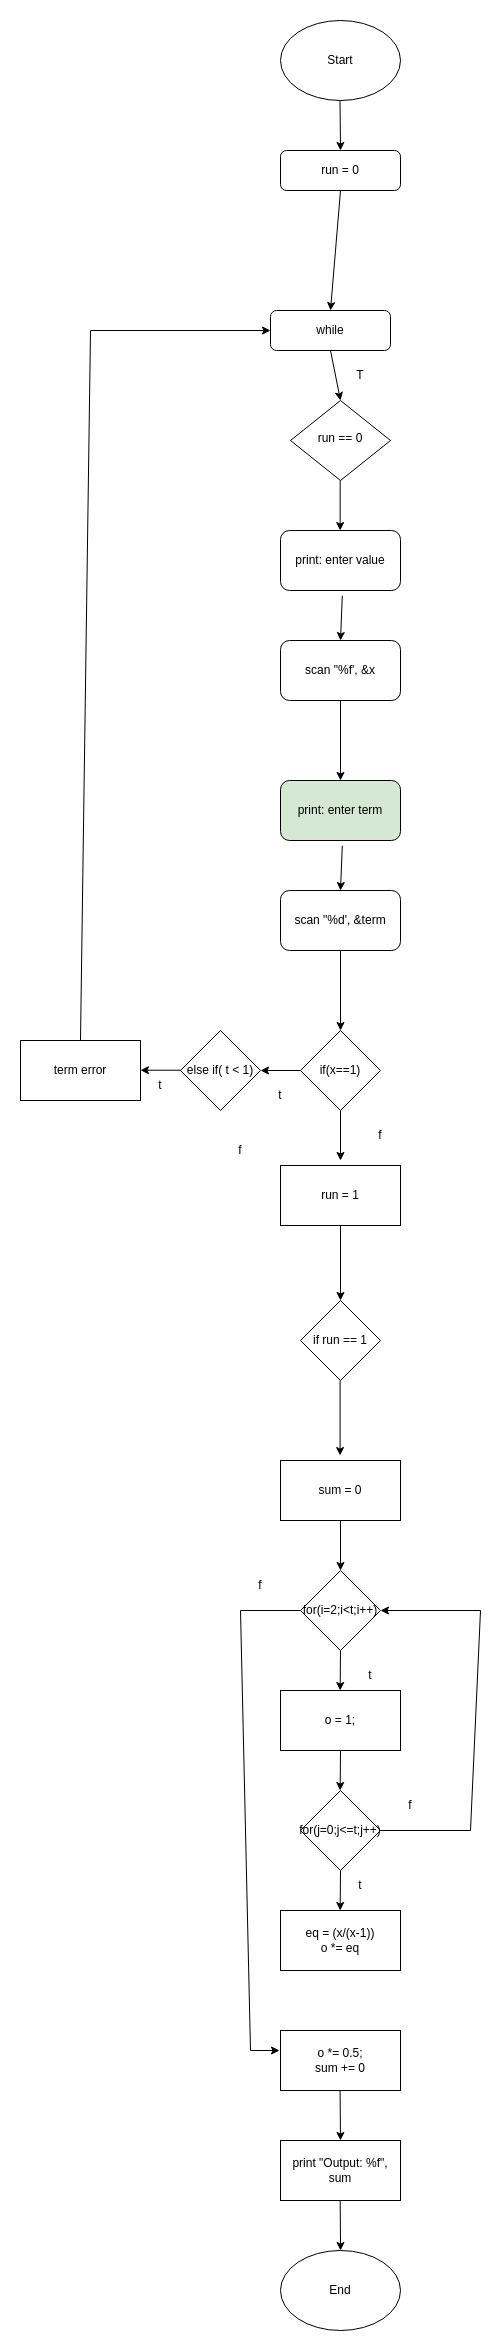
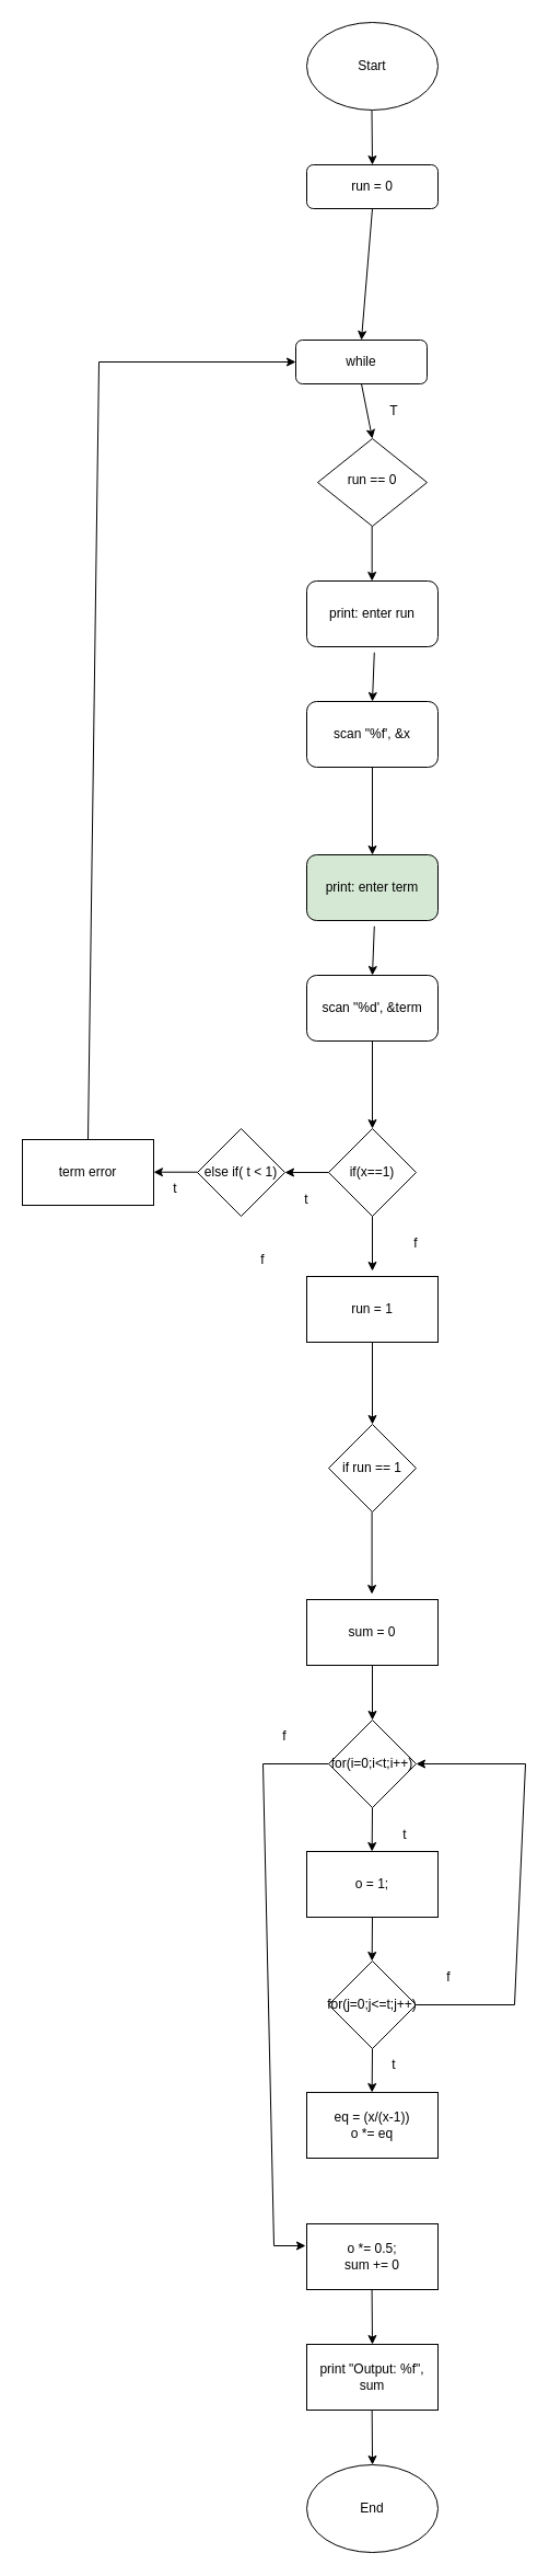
- <mxCell id="13" value="print: enter value" style="rounded=1;whiteSpace=wrap;html=1;" vertex="1" parent="1"><mxGeometry x="280" y="530" width="120" height="60" as="geometry" /></mxCell>
+ <mxCell id="13" value="print: enter run" style="rounded=1;whiteSpace=wrap;html=1;" vertex="1" parent="1"><mxGeometry x="280" y="530" width="120" height="60" as="geometry" /></mxCell>
- <mxCell id="36" value="for(i=2;i&amp;lt;t;i++)" style="rhombus;whiteSpace=wrap;html=1;" vertex="1" parent="1"><mxGeometry x="300" y="1570" width="80" height="80" as="geometry" /></mxCell>
+ <mxCell id="36" value="for(i=0;i&amp;lt;t;i++)" style="rhombus;whiteSpace=wrap;html=1;" vertex="1" parent="1"><mxGeometry x="300" y="1570" width="80" height="80" as="geometry" /></mxCell>
